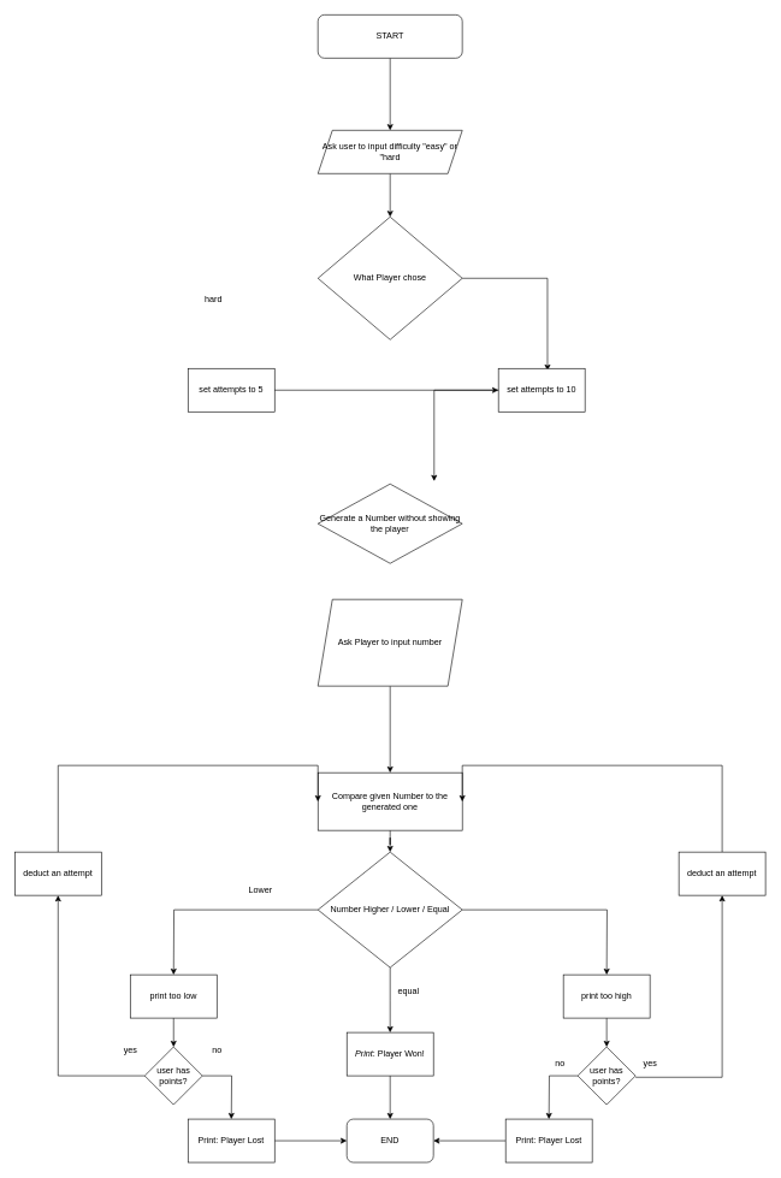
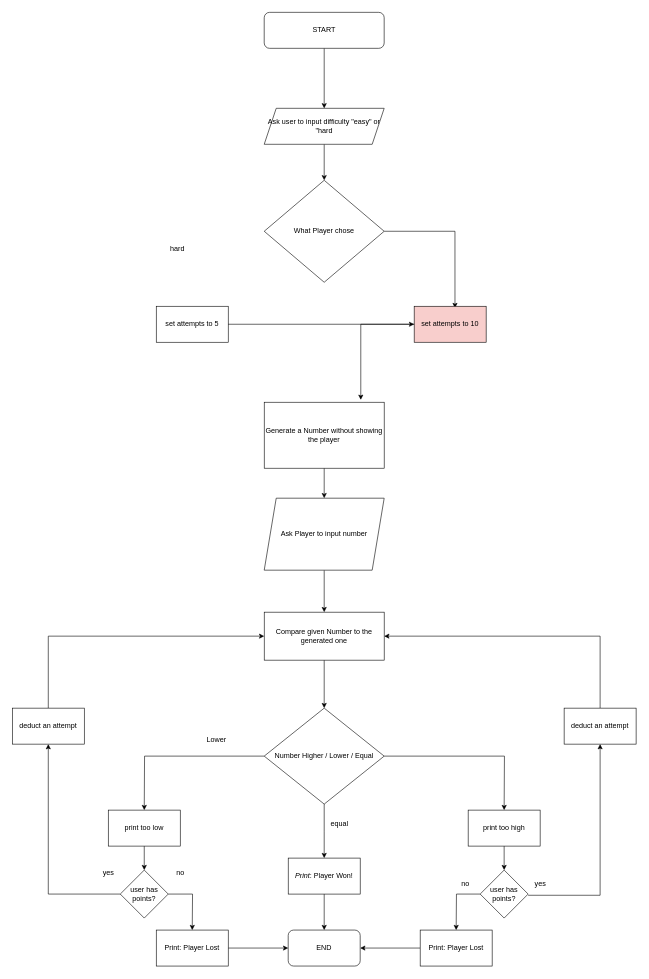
- <mxCell id="9" value="set attempts to 10" style="rounded=0;whiteSpace=wrap;html=1;" vertex="1" parent="1"><mxGeometry x="690" y="510" width="120" height="60" as="geometry" /></mxCell>
+ <mxCell id="9" value="set attempts to 10" style="rounded=0;whiteSpace=wrap;html=1;fillColor=#f8cecc;" vertex="1" parent="1"><mxGeometry x="690" y="510" width="120" height="60" as="geometry" /></mxCell>
- <mxCell id="14" value="Generate a Number without showing the player" style="rhombus;whiteSpace=wrap;html=1;" vertex="1" parent="1"><mxGeometry x="440" y="670" width="200" height="110" as="geometry" /></mxCell>
+ <mxCell id="14" value="Generate a Number without showing the player" style="rounded=0;whiteSpace=wrap;html=1;" vertex="1" parent="1"><mxGeometry x="440" y="670" width="200" height="110" as="geometry" /></mxCell>
+ <mxCell id="13" style="edgeStyle=orthogonalEdgeStyle;rounded=0;orthogonalLoop=1;jettySize=auto;html=1;entryX=0.5;entryY=0;entryDx=0;entryDy=0;" edge="1" parent="1" source="14" target="16"><mxGeometry relative="1" as="geometry" /></mxCell>
- <mxCell id="18" value="Compare given Number to the generated one" style="whiteSpace=wrap;html=1;" vertex="1" parent="1"><mxGeometry x="440" y="1070" width="200" height="80" as="geometry" /></mxCell>
+ <mxCell id="18" value="Compare given Number to the generated one" style="whiteSpace=wrap;html=1;" vertex="1" parent="1"><mxGeometry x="440" y="1020" width="200" height="80" as="geometry" /></mxCell>
